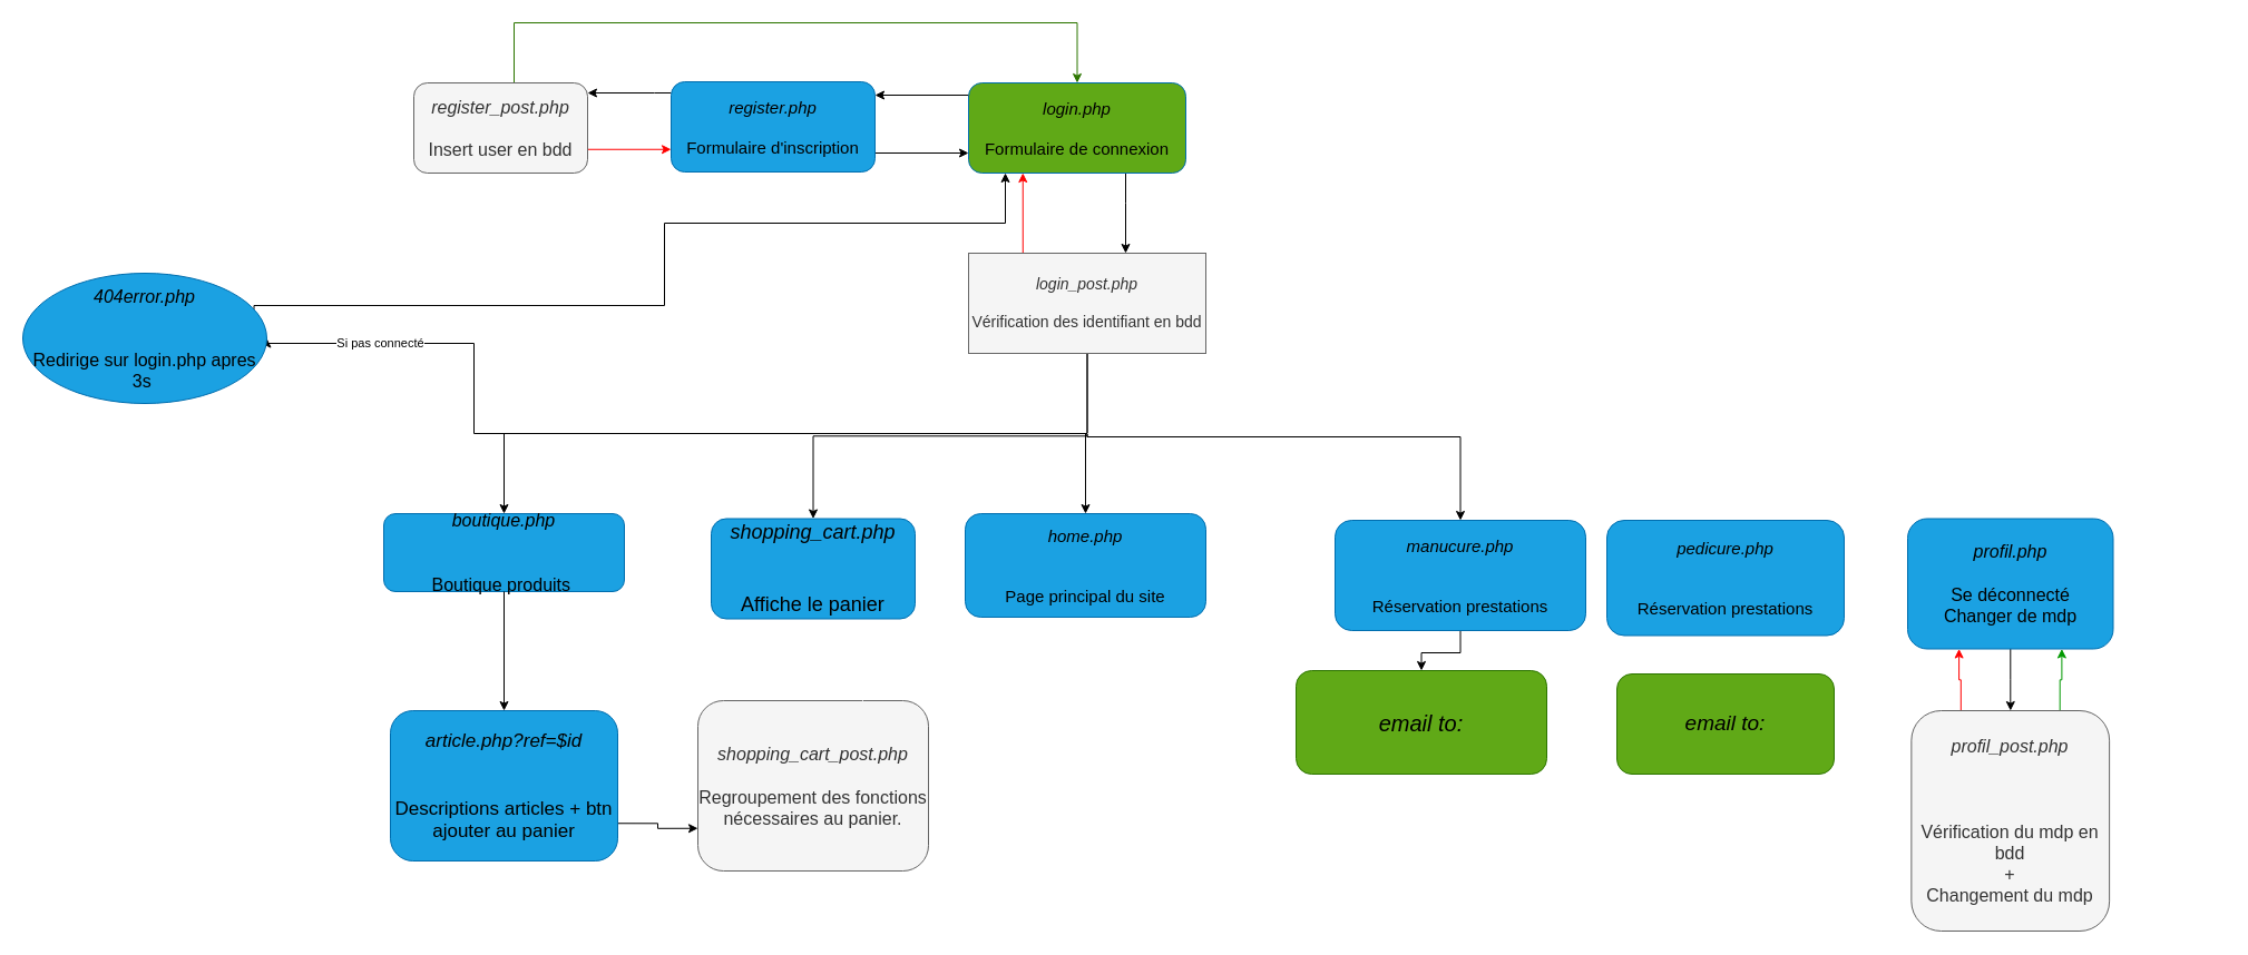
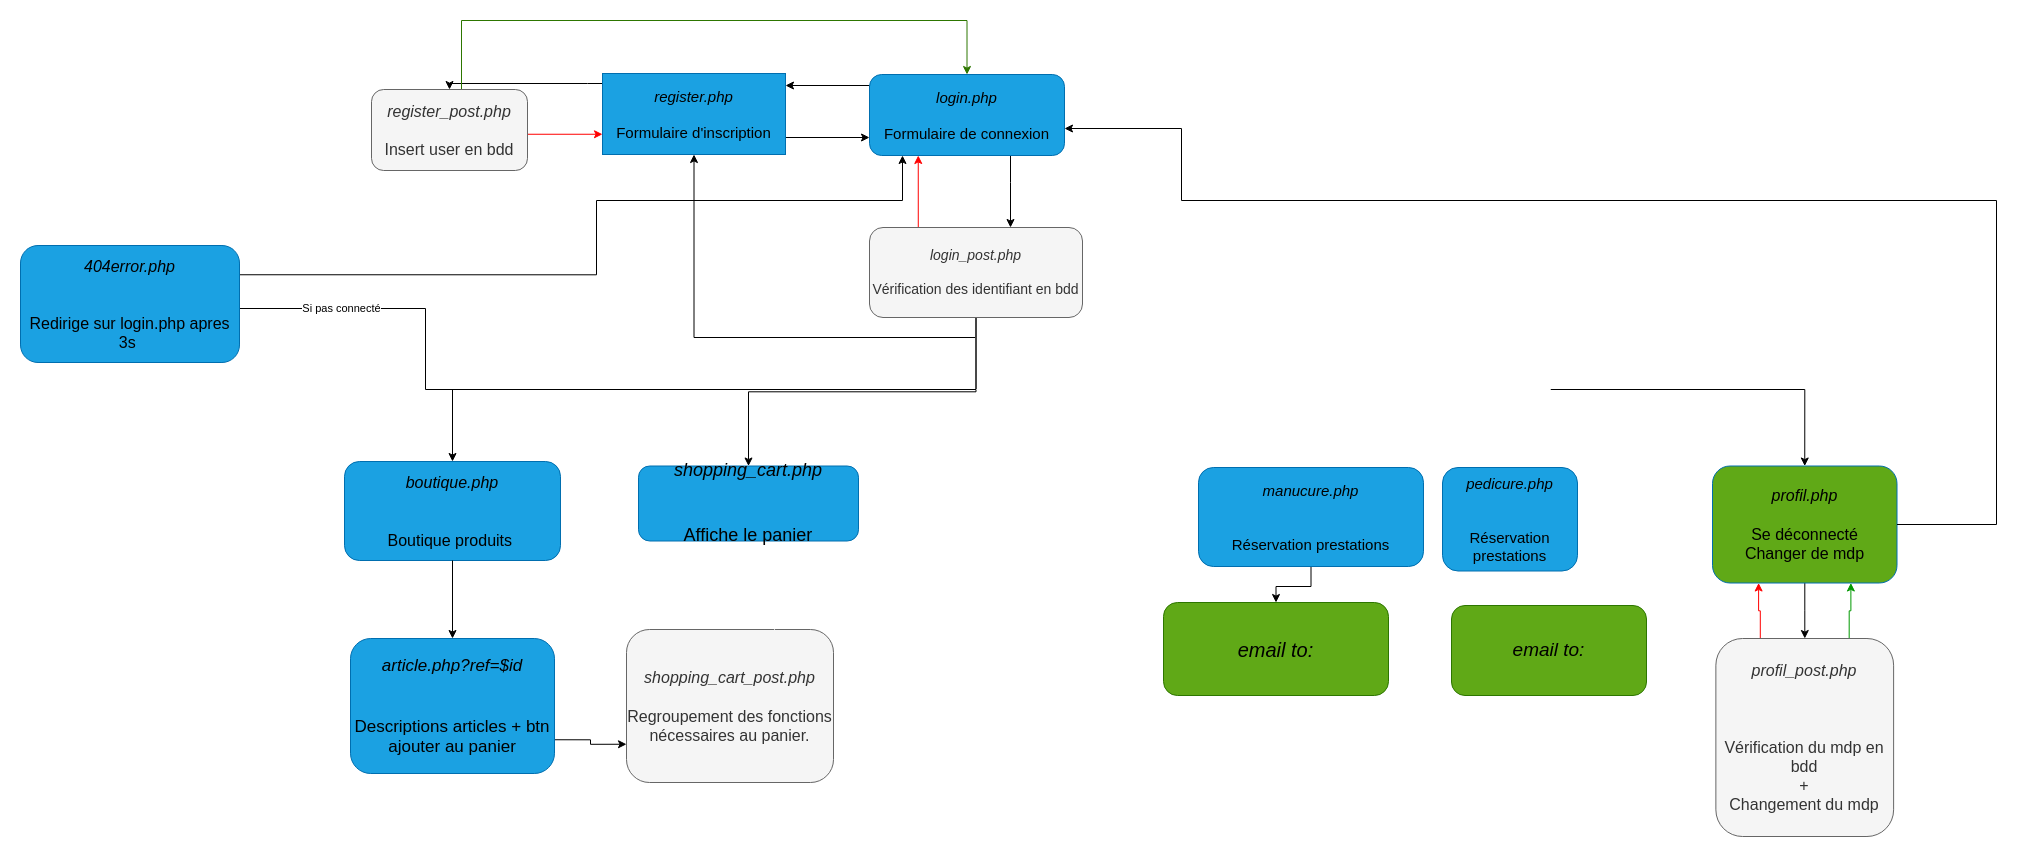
- <mxCell id="7" value="&lt;font style=&quot;font-size: 15px&quot;&gt;&lt;i&gt;register.php&lt;/i&gt;&lt;br&gt;&lt;br&gt;Formulaire d'inscription&lt;br&gt;&lt;/font&gt;" style="rounded=1;whiteSpace=wrap;html=1;fillColor=#1ba1e2;strokeColor=#006EAF;fontColor=#000000;" parent="1" vertex="1"><mxGeometry x="602" y="73" width="183" height="81" as="geometry" /></mxCell>
+ <mxCell id="7" value="&lt;font style=&quot;font-size: 15px&quot;&gt;&lt;i&gt;register.php&lt;/i&gt;&lt;br&gt;&lt;br&gt;Formulaire d'inscription&lt;br&gt;&lt;/font&gt;" style="whiteSpace=wrap;html=1;fillColor=#1ba1e2;strokeColor=#006EAF;fontColor=#000000;rounded=0;" parent="1" vertex="1"><mxGeometry x="602" y="73" width="183" height="81" as="geometry" /></mxCell>
- <mxCell id="10" value="&lt;font style=&quot;font-size: 16px&quot;&gt;&lt;i&gt;register_post.php&lt;/i&gt;&lt;br&gt;&lt;br&gt;Insert user en bdd&lt;/font&gt;" style="rounded=1;whiteSpace=wrap;html=1;fillColor=#f5f5f5;strokeColor=#666666;fontColor=#333333;" parent="1" vertex="1"><mxGeometry x="371" y="74" width="156" height="81" as="geometry" /></mxCell>
+ <mxCell id="10" value="&lt;font style=&quot;font-size: 16px&quot;&gt;&lt;i&gt;register_post.php&lt;/i&gt;&lt;br&gt;&lt;br&gt;Insert user en bdd&lt;/font&gt;" style="rounded=1;whiteSpace=wrap;html=1;fillColor=#f5f5f5;strokeColor=#666666;fontColor=#333333;" parent="1" vertex="1"><mxGeometry x="371" y="89" width="156" height="81" as="geometry" /></mxCell>
- <mxCell id="4" value="&lt;font style=&quot;font-size: 15px&quot;&gt;&lt;i&gt;&lt;br&gt;login.php&lt;/i&gt;&lt;br&gt;&lt;br&gt;Formulaire de connexion&lt;br&gt;&lt;br&gt;&lt;/font&gt;" style="rounded=1;whiteSpace=wrap;html=1;fillColor=#60a917;strokeColor=#006EAF;fontColor=#000000;" parent="1" vertex="1"><mxGeometry x="869" y="74" width="195" height="81" as="geometry" /></mxCell>
+ <mxCell id="4" value="&lt;font style=&quot;font-size: 15px&quot;&gt;&lt;i&gt;&lt;br&gt;login.php&lt;/i&gt;&lt;br&gt;&lt;br&gt;Formulaire de connexion&lt;br&gt;&lt;br&gt;&lt;/font&gt;" style="rounded=1;whiteSpace=wrap;html=1;fillColor=#1ba1e2;strokeColor=#006EAF;fontColor=#000000;" parent="1" vertex="1"><mxGeometry x="869" y="74" width="195" height="81" as="geometry" /></mxCell>
+ <mxCell id="44" style="edgeStyle=orthogonalEdgeStyle;rounded=0;orthogonalLoop=1;jettySize=auto;html=1;exitX=1;exitY=0.5;exitDx=0;exitDy=0;" parent="1" source="25" target="4" edge="1"><mxGeometry relative="1" as="geometry"><mxPoint x="1896.5" y="599" as="sourcePoint" /><mxPoint x="1136" y="128" as="targetPoint" /><Array as="points"><mxPoint x="1996" y="524" /><mxPoint x="1996" y="200" /><mxPoint x="1181" y="200" /><mxPoint x="1181" y="128" /></Array></mxGeometry></mxCell>
- <mxCell id="20" value="&lt;font style=&quot;font-size: 14px&quot;&gt;&lt;i&gt;login_post.php&lt;/i&gt;&lt;br&gt;&lt;br&gt;Vérification des identifiant en bdd&lt;br&gt;&lt;/font&gt;" style="whiteSpace=wrap;html=1;fillColor=#f5f5f5;strokeColor=#666666;fontColor=#333333;rounded=0;" parent="1" vertex="1"><mxGeometry x="869" y="227" width="213" height="90" as="geometry" /></mxCell>
+ <mxCell id="20" value="&lt;font style=&quot;font-size: 14px&quot;&gt;&lt;i&gt;login_post.php&lt;/i&gt;&lt;br&gt;&lt;br&gt;Vérification des identifiant en bdd&lt;br&gt;&lt;/font&gt;" style="rounded=1;whiteSpace=wrap;html=1;fillColor=#f5f5f5;strokeColor=#666666;fontColor=#333333;" parent="1" vertex="1"><mxGeometry x="869" y="227" width="213" height="90" as="geometry" /></mxCell>
- <mxCell id="43" value="&lt;font color=&quot;#000000&quot; style=&quot;font-size: 16px&quot;&gt;&lt;i&gt;404error.php&lt;/i&gt;&lt;/font&gt;&lt;i style=&quot;color: rgb(0 , 0 , 0) ; font-size: 16px&quot;&gt;&lt;br&gt;&lt;/i&gt;&lt;font color=&quot;#000000&quot; style=&quot;font-size: 16px&quot;&gt;&lt;br&gt;&lt;br&gt;Redirige sur login.php apres 3s&lt;i&gt;&amp;nbsp;&lt;/i&gt;&lt;br&gt;&lt;/font&gt;" style="ellipse;whiteSpace=wrap;html=1;fillColor=#1ba1e2;strokeColor=#006EAF;fontColor=#ffffff;" parent="1" vertex="1"><mxGeometry x="20" y="245" width="219" height="117" as="geometry" /></mxCell>
+ <mxCell id="43" value="&lt;font color=&quot;#000000&quot; style=&quot;font-size: 16px&quot;&gt;&lt;i&gt;404error.php&lt;/i&gt;&lt;/font&gt;&lt;i style=&quot;color: rgb(0 , 0 , 0) ; font-size: 16px&quot;&gt;&lt;br&gt;&lt;/i&gt;&lt;font color=&quot;#000000&quot; style=&quot;font-size: 16px&quot;&gt;&lt;br&gt;&lt;br&gt;Redirige sur login.php apres 3s&lt;i&gt;&amp;nbsp;&lt;/i&gt;&lt;br&gt;&lt;/font&gt;" style="rounded=1;whiteSpace=wrap;html=1;fillColor=#1ba1e2;strokeColor=#006EAF;fontColor=#ffffff;" parent="1" vertex="1"><mxGeometry x="20" y="245" width="219" height="117" as="geometry" /></mxCell>
- <mxCell id="18" style="edgeStyle=orthogonalEdgeStyle;rounded=0;orthogonalLoop=1;jettySize=auto;html=1;entryX=1;entryY=0.5;entryDx=0;entryDy=0;" edge="1" parent="1" source="20" target="43"><mxGeometry relative="1" as="geometry"><mxPoint x="344" y="308" as="targetPoint" /><Array as="points"><mxPoint x="976" y="389" /><mxPoint x="425" y="389" /><mxPoint x="425" y="308" /></Array></mxGeometry></mxCell>
+ <mxCell id="18" style="edgeStyle=orthogonalEdgeStyle;rounded=0;orthogonalLoop=1;jettySize=auto;html=1;entryX=1;entryY=0.5;entryDx=0;entryDy=0;endArrow=none;" edge="1" parent="1" source="20" target="43"><mxGeometry relative="1" as="geometry"><mxPoint x="344" y="308" as="targetPoint" /><Array as="points"><mxPoint x="976" y="389" /><mxPoint x="425" y="389" /><mxPoint x="425" y="308" /></Array></mxGeometry></mxCell>
+ <mxCell id="14" style="edgeStyle=orthogonalEdgeStyle;rounded=0;orthogonalLoop=1;jettySize=auto;html=1;exitX=0.5;exitY=1;exitDx=0;exitDy=0;entryX=0.5;entryY=0;entryDx=0;entryDy=0;" parent="1" source="20" target="25" edge="1"><mxGeometry relative="1" as="geometry"><Array as="points"><mxPoint x="976" y="389" /><mxPoint x="1804" y="389" /></Array></mxGeometry></mxCell>
- <mxCell id="13" style="edgeStyle=orthogonalEdgeStyle;rounded=0;orthogonalLoop=1;jettySize=auto;html=1;exitX=0.5;exitY=1;exitDx=0;exitDy=0;entryX=0.5;entryY=0;entryDx=0;entryDy=0;" parent="1" source="20" target="23" edge="1"><mxGeometry relative="1" as="geometry" /></mxCell>
+ <mxCell id="13" style="edgeStyle=orthogonalEdgeStyle;rounded=0;orthogonalLoop=1;jettySize=auto;html=1;exitX=0.5;exitY=1;exitDx=0;exitDy=0;" parent="1" source="20" target="7" edge="1"><mxGeometry relative="1" as="geometry" /></mxCell>
- <mxCell id="12" style="edgeStyle=orthogonalEdgeStyle;rounded=0;orthogonalLoop=1;jettySize=auto;html=1;exitX=0.5;exitY=1;exitDx=0;exitDy=0;entryX=0.5;entryY=0;entryDx=0;entryDy=0;" parent="1" source="20" target="21" edge="1"><mxGeometry relative="1" as="geometry" /></mxCell>
- <mxCell id="27" value="&lt;font style=&quot;font-size: 16px&quot; color=&quot;#000000&quot;&gt;&lt;i&gt;boutique.php&lt;/i&gt;&lt;br&gt;&lt;br&gt;&lt;br&gt;Boutique produits&amp;nbsp;&lt;/font&gt;" style="rounded=1;whiteSpace=wrap;html=1;fillColor=#1ba1e2;strokeColor=#006EAF;fontColor=#ffffff;" parent="1" vertex="1"><mxGeometry x="344" y="461" width="216" height="70" as="geometry" /></mxCell>
+ <mxCell id="27" value="&lt;font style=&quot;font-size: 16px&quot; color=&quot;#000000&quot;&gt;&lt;i&gt;boutique.php&lt;/i&gt;&lt;br&gt;&lt;br&gt;&lt;br&gt;Boutique produits&amp;nbsp;&lt;/font&gt;" style="rounded=1;whiteSpace=wrap;html=1;fillColor=#1ba1e2;strokeColor=#006EAF;fontColor=#ffffff;" parent="1" vertex="1"><mxGeometry x="344" y="461" width="216" height="99" as="geometry" /></mxCell>
- <mxCell id="21" value="&lt;font style=&quot;font-size: 15px&quot; color=&quot;#000000&quot;&gt;&lt;font style=&quot;font-size: 15px&quot;&gt;&lt;i&gt;home.php&lt;/i&gt;&lt;br&gt;&lt;br&gt;&lt;br&gt;&lt;/font&gt;Page principal du site&lt;/font&gt;" style="rounded=1;whiteSpace=wrap;html=1;fillColor=#1ba1e2;strokeColor=#006EAF;fontColor=#ffffff;" parent="1" vertex="1"><mxGeometry x="866" y="461" width="216" height="93" as="geometry" /></mxCell>
- <mxCell id="32" value="&lt;font color=&quot;#000000&quot; style=&quot;font-size: 18px&quot;&gt;&lt;i&gt;shopping_cart.php&lt;/i&gt;&lt;br&gt;&lt;br&gt;&lt;br&gt;Affiche le panier&lt;br&gt;&lt;/font&gt;" style="rounded=1;whiteSpace=wrap;html=1;fillColor=#1ba1e2;strokeColor=#006EAF;fontColor=#ffffff;" parent="1" vertex="1"><mxGeometry x="638" y="465.5" width="183" height="90" as="geometry" /></mxCell>
+ <mxCell id="32" value="&lt;font color=&quot;#000000&quot; style=&quot;font-size: 18px&quot;&gt;&lt;i&gt;shopping_cart.php&lt;/i&gt;&lt;br&gt;&lt;br&gt;&lt;br&gt;Affiche le panier&lt;br&gt;&lt;/font&gt;" style="rounded=1;whiteSpace=wrap;html=1;fillColor=#1ba1e2;strokeColor=#006EAF;fontColor=#ffffff;" parent="1" vertex="1"><mxGeometry x="638" y="465.5" width="220" height="75" as="geometry" /></mxCell>
- <mxCell id="40" value="&lt;span style=&quot;color: rgb(0 , 0 , 0) ; font-size: 15px&quot;&gt;&lt;i&gt;pedicure.php&lt;/i&gt;&lt;br&gt;&lt;br&gt;&lt;br&gt;Réservation prestations&lt;br&gt;&lt;/span&gt;" style="rounded=1;whiteSpace=wrap;html=1;fillColor=#1ba1e2;strokeColor=#006EAF;fontColor=#ffffff;" parent="1" vertex="1"><mxGeometry x="1442" y="467" width="213" height="103.5" as="geometry" /></mxCell>
+ <mxCell id="40" value="&lt;span style=&quot;color: rgb(0 , 0 , 0) ; font-size: 15px&quot;&gt;&lt;i&gt;pedicure.php&lt;/i&gt;&lt;br&gt;&lt;br&gt;&lt;br&gt;Réservation prestations&lt;br&gt;&lt;/span&gt;" style="rounded=1;whiteSpace=wrap;html=1;fillColor=#1ba1e2;strokeColor=#006EAF;fontColor=#ffffff;" parent="1" vertex="1"><mxGeometry x="1442" y="467" width="135" height="103.5" as="geometry" /></mxCell>
- <mxCell id="25" value="&lt;span style=&quot;font-size: 16px&quot;&gt;&lt;font color=&quot;#000000&quot;&gt;&lt;i&gt;profil.php&lt;/i&gt;&lt;br&gt;&lt;br&gt;Se déconnecté&lt;br&gt;Changer de mdp&lt;/font&gt;&lt;br&gt;&lt;/span&gt;" style="rounded=1;whiteSpace=wrap;html=1;fillColor=#1ba1e2;strokeColor=#006EAF;fontColor=#ffffff;" parent="1" vertex="1"><mxGeometry x="1712" y="465.5" width="184.5" height="117" as="geometry" /></mxCell>
+ <mxCell id="25" value="&lt;span style=&quot;font-size: 16px&quot;&gt;&lt;font color=&quot;#000000&quot;&gt;&lt;i&gt;profil.php&lt;/i&gt;&lt;br&gt;&lt;br&gt;Se déconnecté&lt;br&gt;Changer de mdp&lt;/font&gt;&lt;br&gt;&lt;/span&gt;" style="rounded=1;whiteSpace=wrap;html=1;fillColor=#60a917;strokeColor=#006EAF;fontColor=#ffffff;" parent="1" vertex="1"><mxGeometry x="1712" y="465.5" width="184.5" height="117" as="geometry" /></mxCell>
